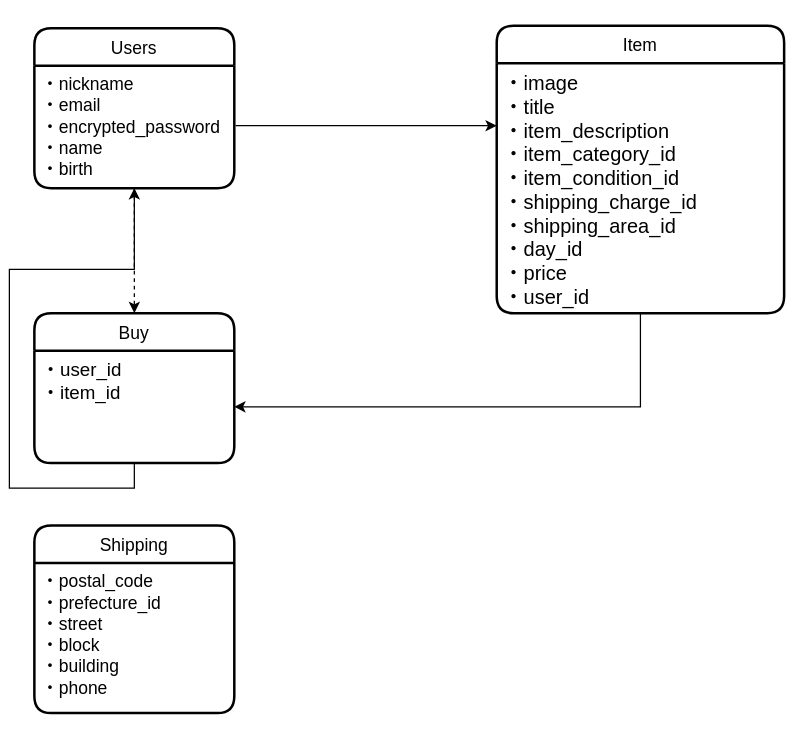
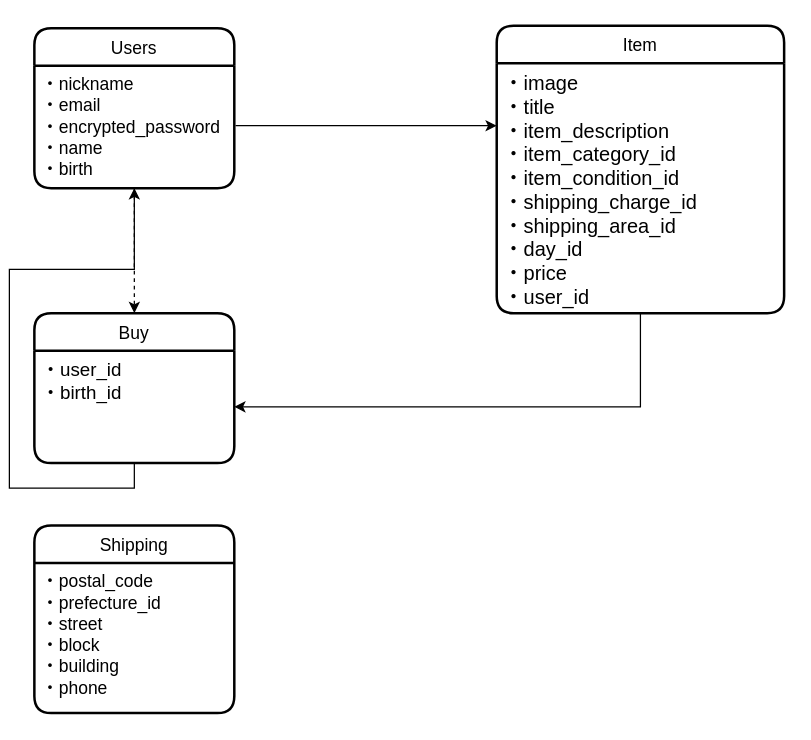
- <mxCell id="7" value="・user_id&#10;・item_id" style="align=left;strokeColor=none;fillColor=none;spacingLeft=4;fontSize=15;verticalAlign=top;resizable=0;rotatable=0;part=1;" parent="6" vertex="1"><mxGeometry y="30" width="160" height="90" as="geometry" /></mxCell>
+ <mxCell id="7" value="・user_id&#10;・birth_id" style="align=left;strokeColor=none;fillColor=none;spacingLeft=4;fontSize=15;verticalAlign=top;resizable=0;rotatable=0;part=1;" parent="6" vertex="1"><mxGeometry y="30" width="160" height="90" as="geometry" /></mxCell>
